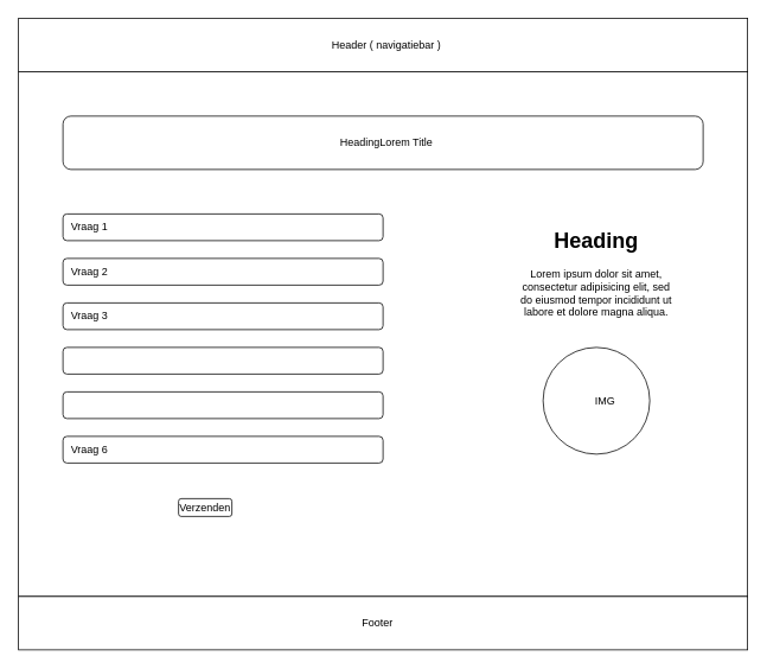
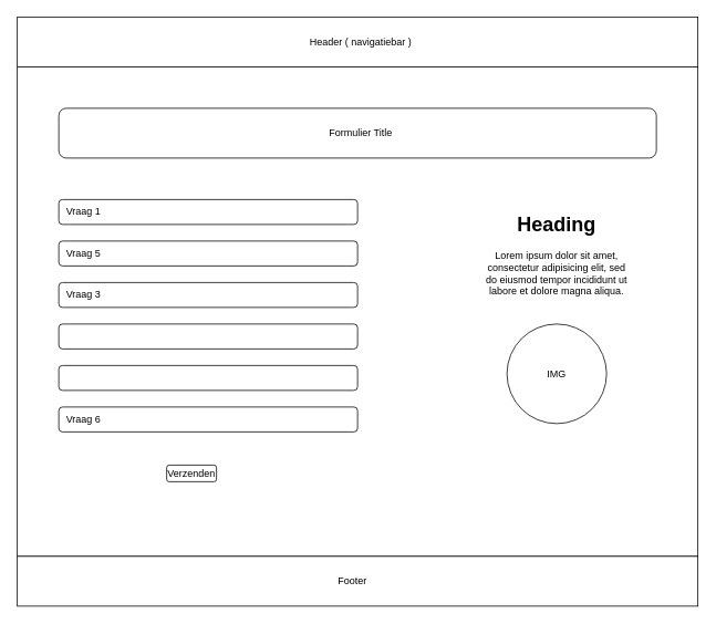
- <mxCell id="6" value="HeadingLorem Title" style="text;html=1;strokeColor=none;fillColor=none;align=center;verticalAlign=middle;whiteSpace=wrap;rounded=0;" vertex="1" parent="1"><mxGeometry x="349" y="145" width="170" height="30" as="geometry" /></mxCell>
+ <mxCell id="6" value="Formulier Title" style="text;html=1;strokeColor=none;fillColor=none;align=center;verticalAlign=middle;whiteSpace=wrap;rounded=0;" vertex="1" parent="1"><mxGeometry x="349" y="145" width="170" height="30" as="geometry" /></mxCell>
- <mxCell id="16" value="Vraag 2" style="text;html=1;strokeColor=none;fillColor=none;align=center;verticalAlign=middle;whiteSpace=wrap;rounded=0;" vertex="1" parent="1"><mxGeometry x="70" y="290" width="60" height="30" as="geometry" /></mxCell>
+ <mxCell id="16" value="Vraag 5" style="text;html=1;strokeColor=none;fillColor=none;align=center;verticalAlign=middle;whiteSpace=wrap;rounded=0;" vertex="1" parent="1"><mxGeometry x="70" y="290" width="60" height="30" as="geometry" /></mxCell>
- <mxCell id="14" value="IMG" style="text;html=1;strokeColor=none;fillColor=none;align=center;verticalAlign=middle;whiteSpace=wrap;rounded=0;" vertex="1" parent="1"><mxGeometry x="650" y="435" width="60" height="30" as="geometry" /></mxCell>
+ <mxCell id="14" value="IMG" style="text;html=1;strokeColor=none;fillColor=none;align=center;verticalAlign=middle;whiteSpace=wrap;rounded=0;" vertex="1" parent="1"><mxGeometry x="640" y="435" width="60" height="30" as="geometry" /></mxCell>
